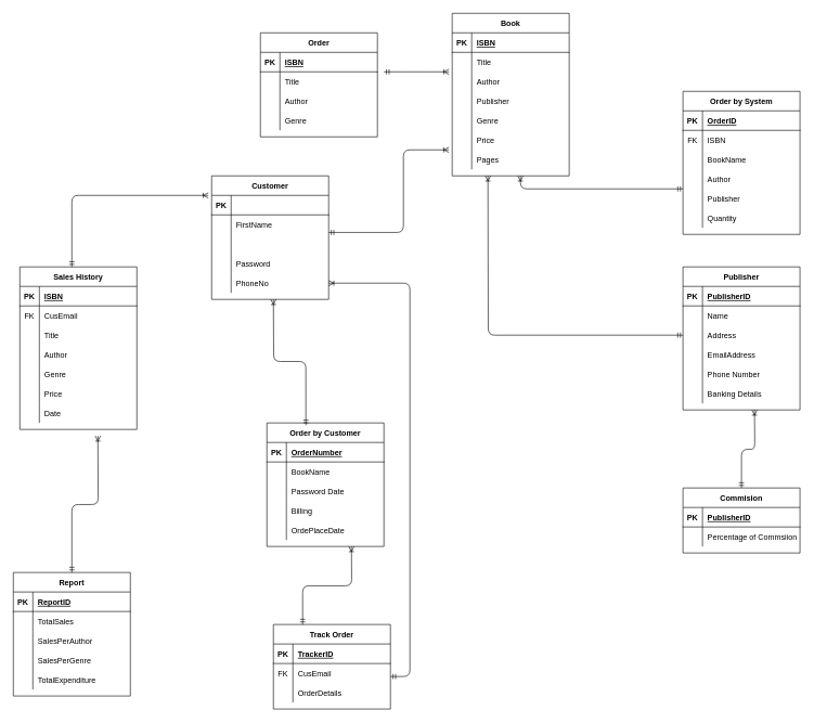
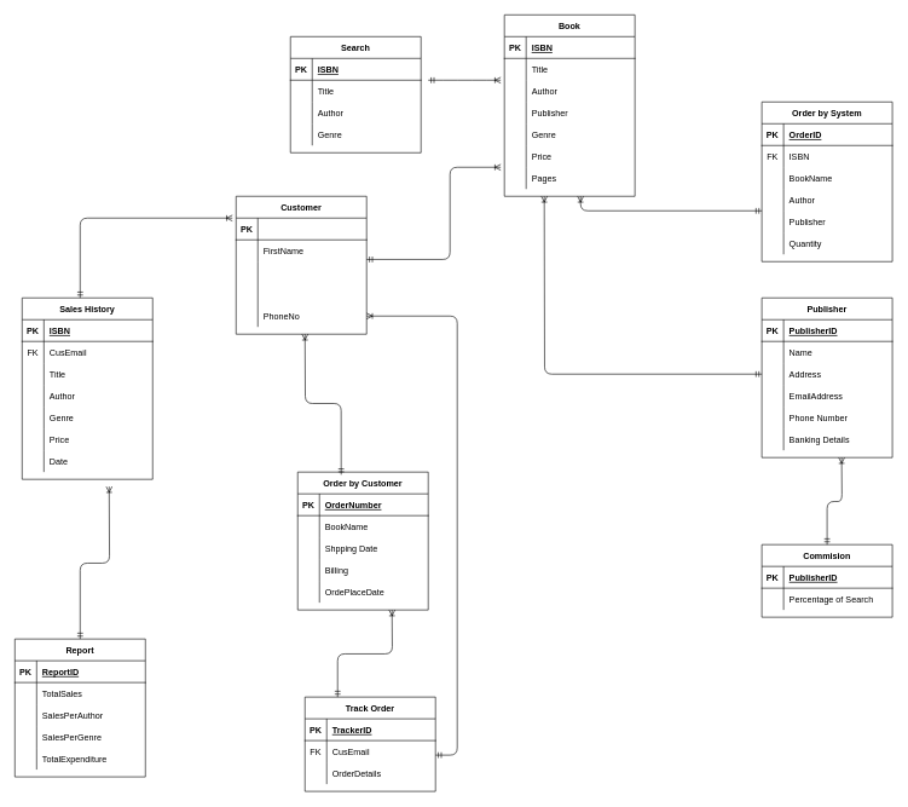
- <mxCell id="24" value="Order" style="shape=table;startSize=30;container=1;collapsible=1;childLayout=tableLayout;fixedRows=1;rowLines=0;fontStyle=1;align=center;resizeLast=1;" vertex="1" parent="1"><mxGeometry x="400" y="50" width="180" height="160" as="geometry" /></mxCell>
+ <mxCell id="24" value="Search" style="shape=table;startSize=30;container=1;collapsible=1;childLayout=tableLayout;fixedRows=1;rowLines=0;fontStyle=1;align=center;resizeLast=1;" vertex="1" parent="1"><mxGeometry x="400" y="50" width="180" height="160" as="geometry" /></mxCell>
- <mxCell id="47" value="Password" style="shape=partialRectangle;connectable=0;fillColor=none;top=0;left=0;bottom=0;right=0;align=left;spacingLeft=6;overflow=hidden;" vertex="1" parent="45"><mxGeometry x="30" width="150" height="30" as="geometry" /></mxCell>
- <mxCell id="86" value="Password Date" style="shape=partialRectangle;connectable=0;fillColor=none;top=0;left=0;bottom=0;right=0;align=left;spacingLeft=6;overflow=hidden;" vertex="1" parent="84"><mxGeometry x="30" width="150" height="30" as="geometry" /></mxCell>
+ <mxCell id="86" value="Shpping Date" style="shape=partialRectangle;connectable=0;fillColor=none;top=0;left=0;bottom=0;right=0;align=left;spacingLeft=6;overflow=hidden;" vertex="1" parent="84"><mxGeometry x="30" width="150" height="30" as="geometry" /></mxCell>
- <mxCell id="76" value="Percentage of Commsiion" style="shape=partialRectangle;connectable=0;fillColor=none;top=0;left=0;bottom=0;right=0;align=left;spacingLeft=6;overflow=hidden;" vertex="1" parent="74"><mxGeometry x="30" width="150" height="30" as="geometry" /></mxCell>
+ <mxCell id="76" value="Percentage of Search" style="shape=partialRectangle;connectable=0;fillColor=none;top=0;left=0;bottom=0;right=0;align=left;spacingLeft=6;overflow=hidden;" vertex="1" parent="74"><mxGeometry x="30" width="150" height="30" as="geometry" /></mxCell>
